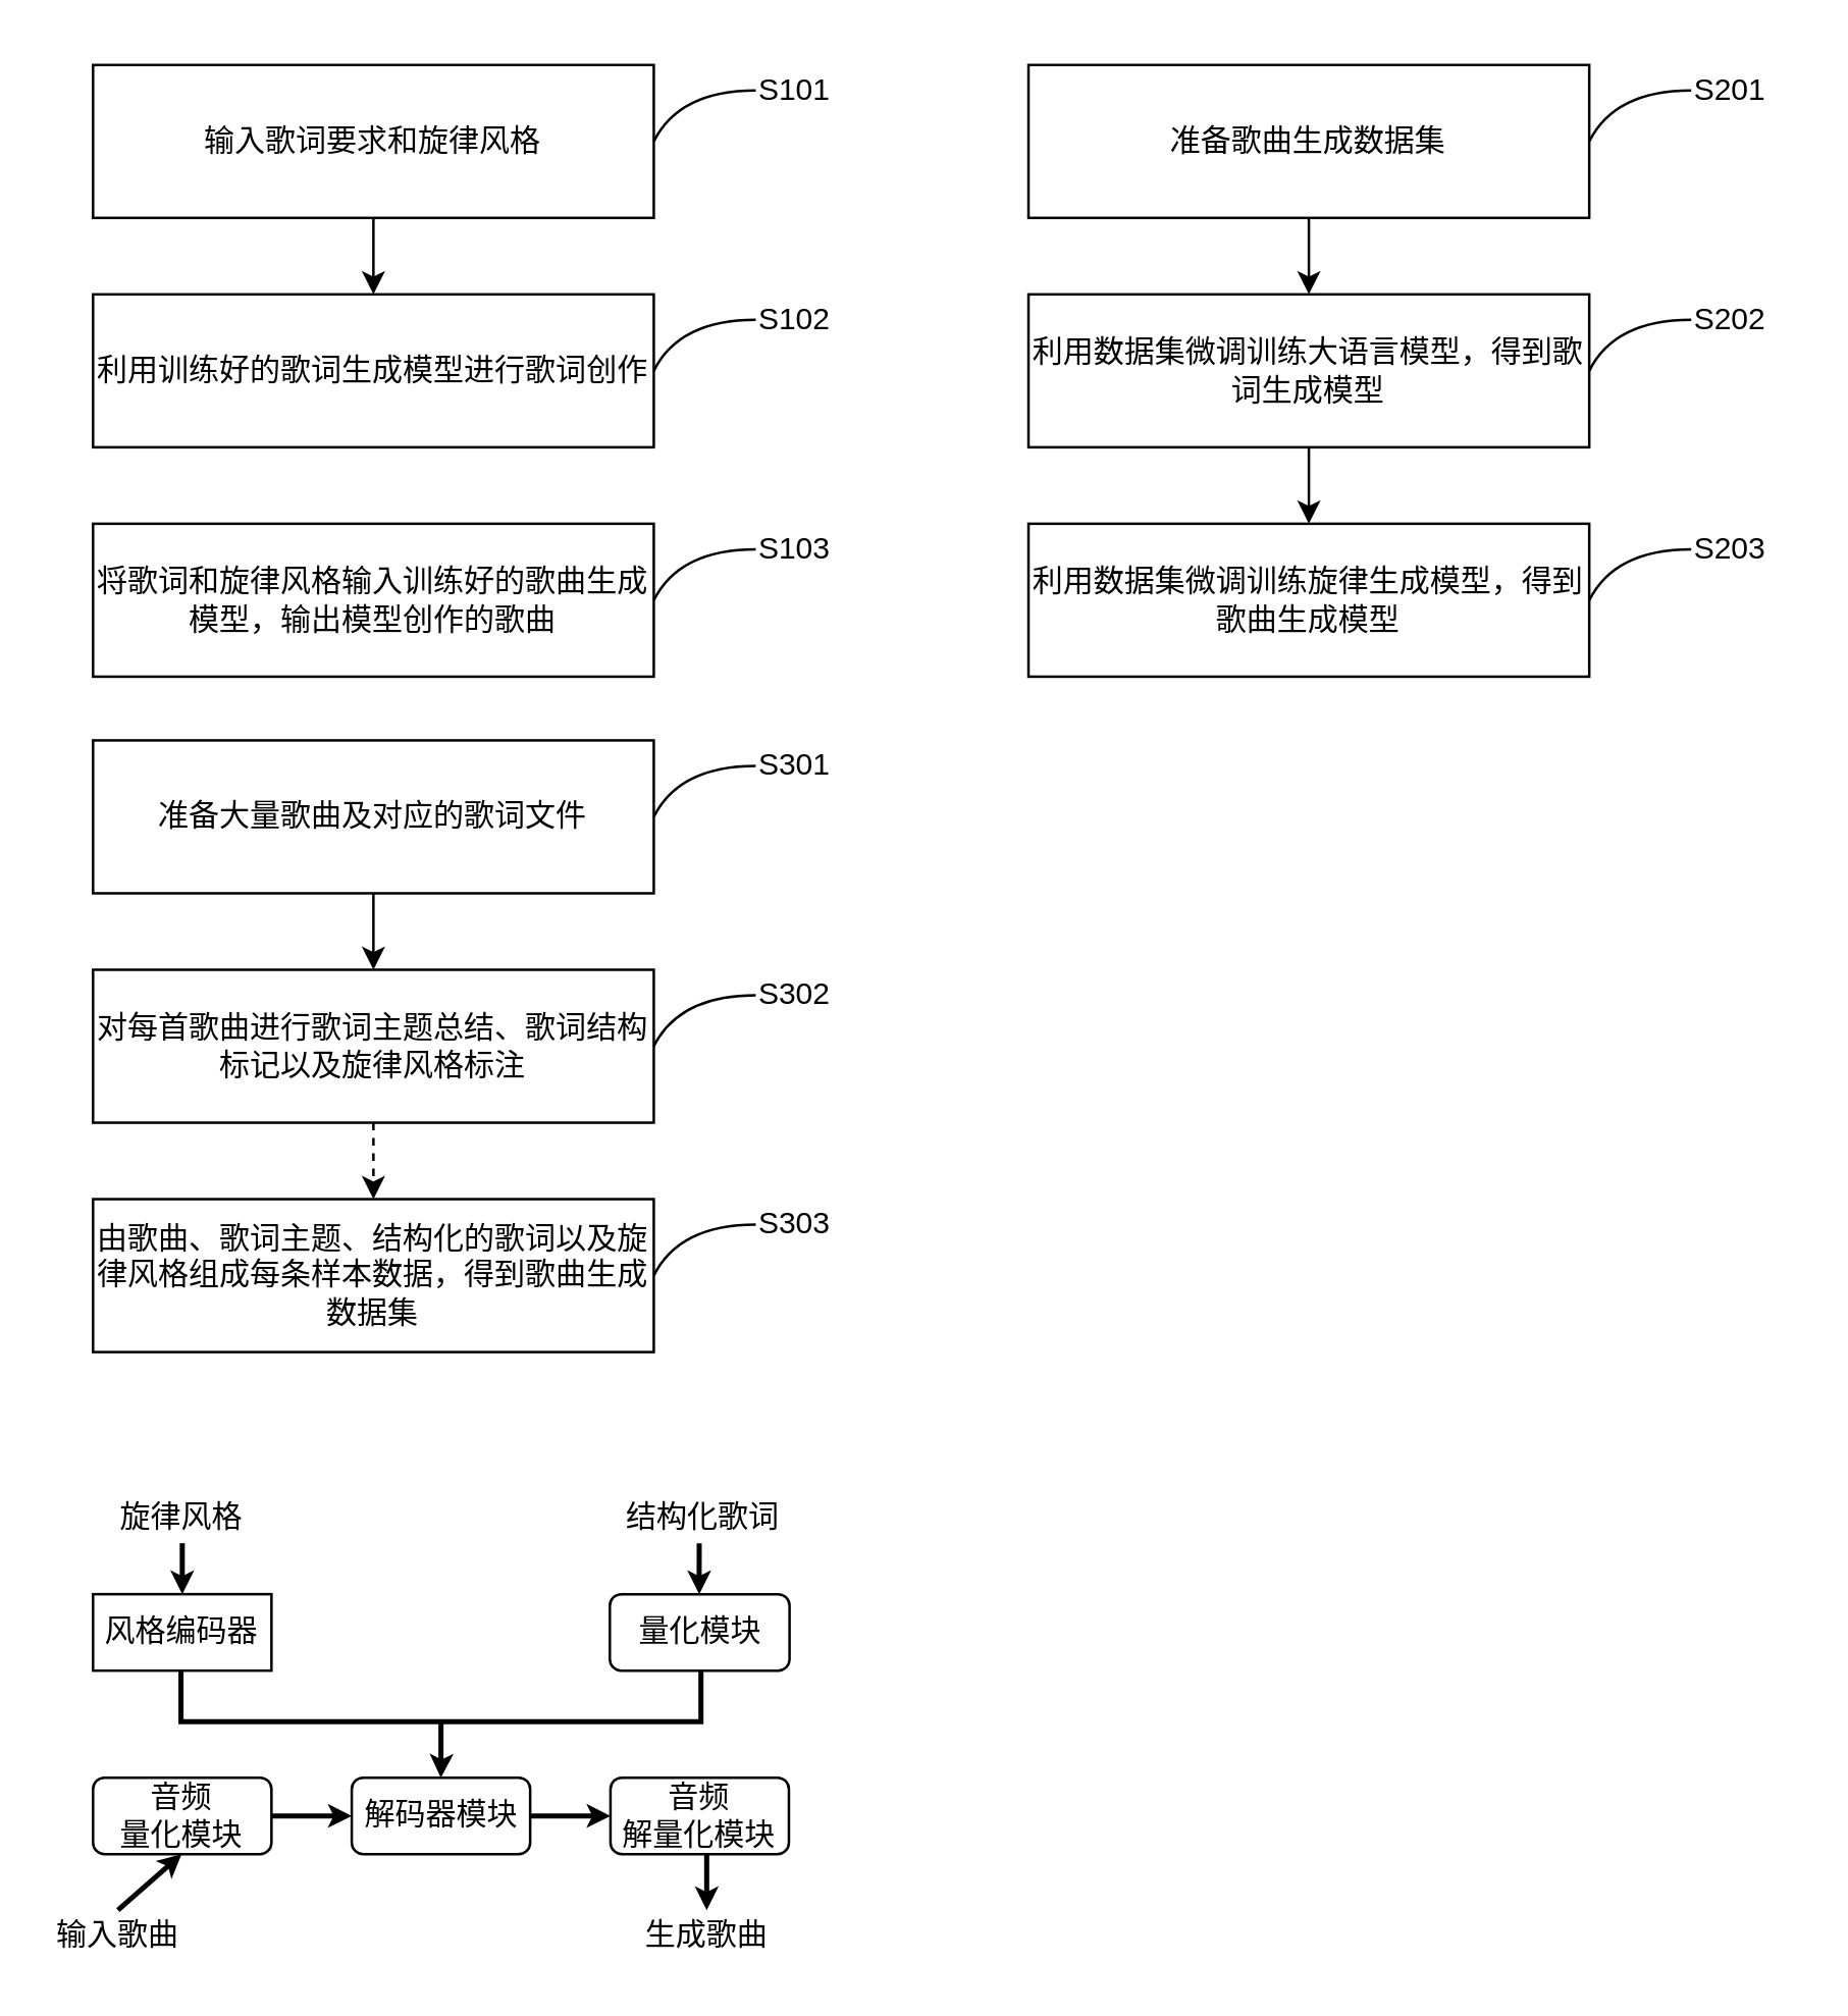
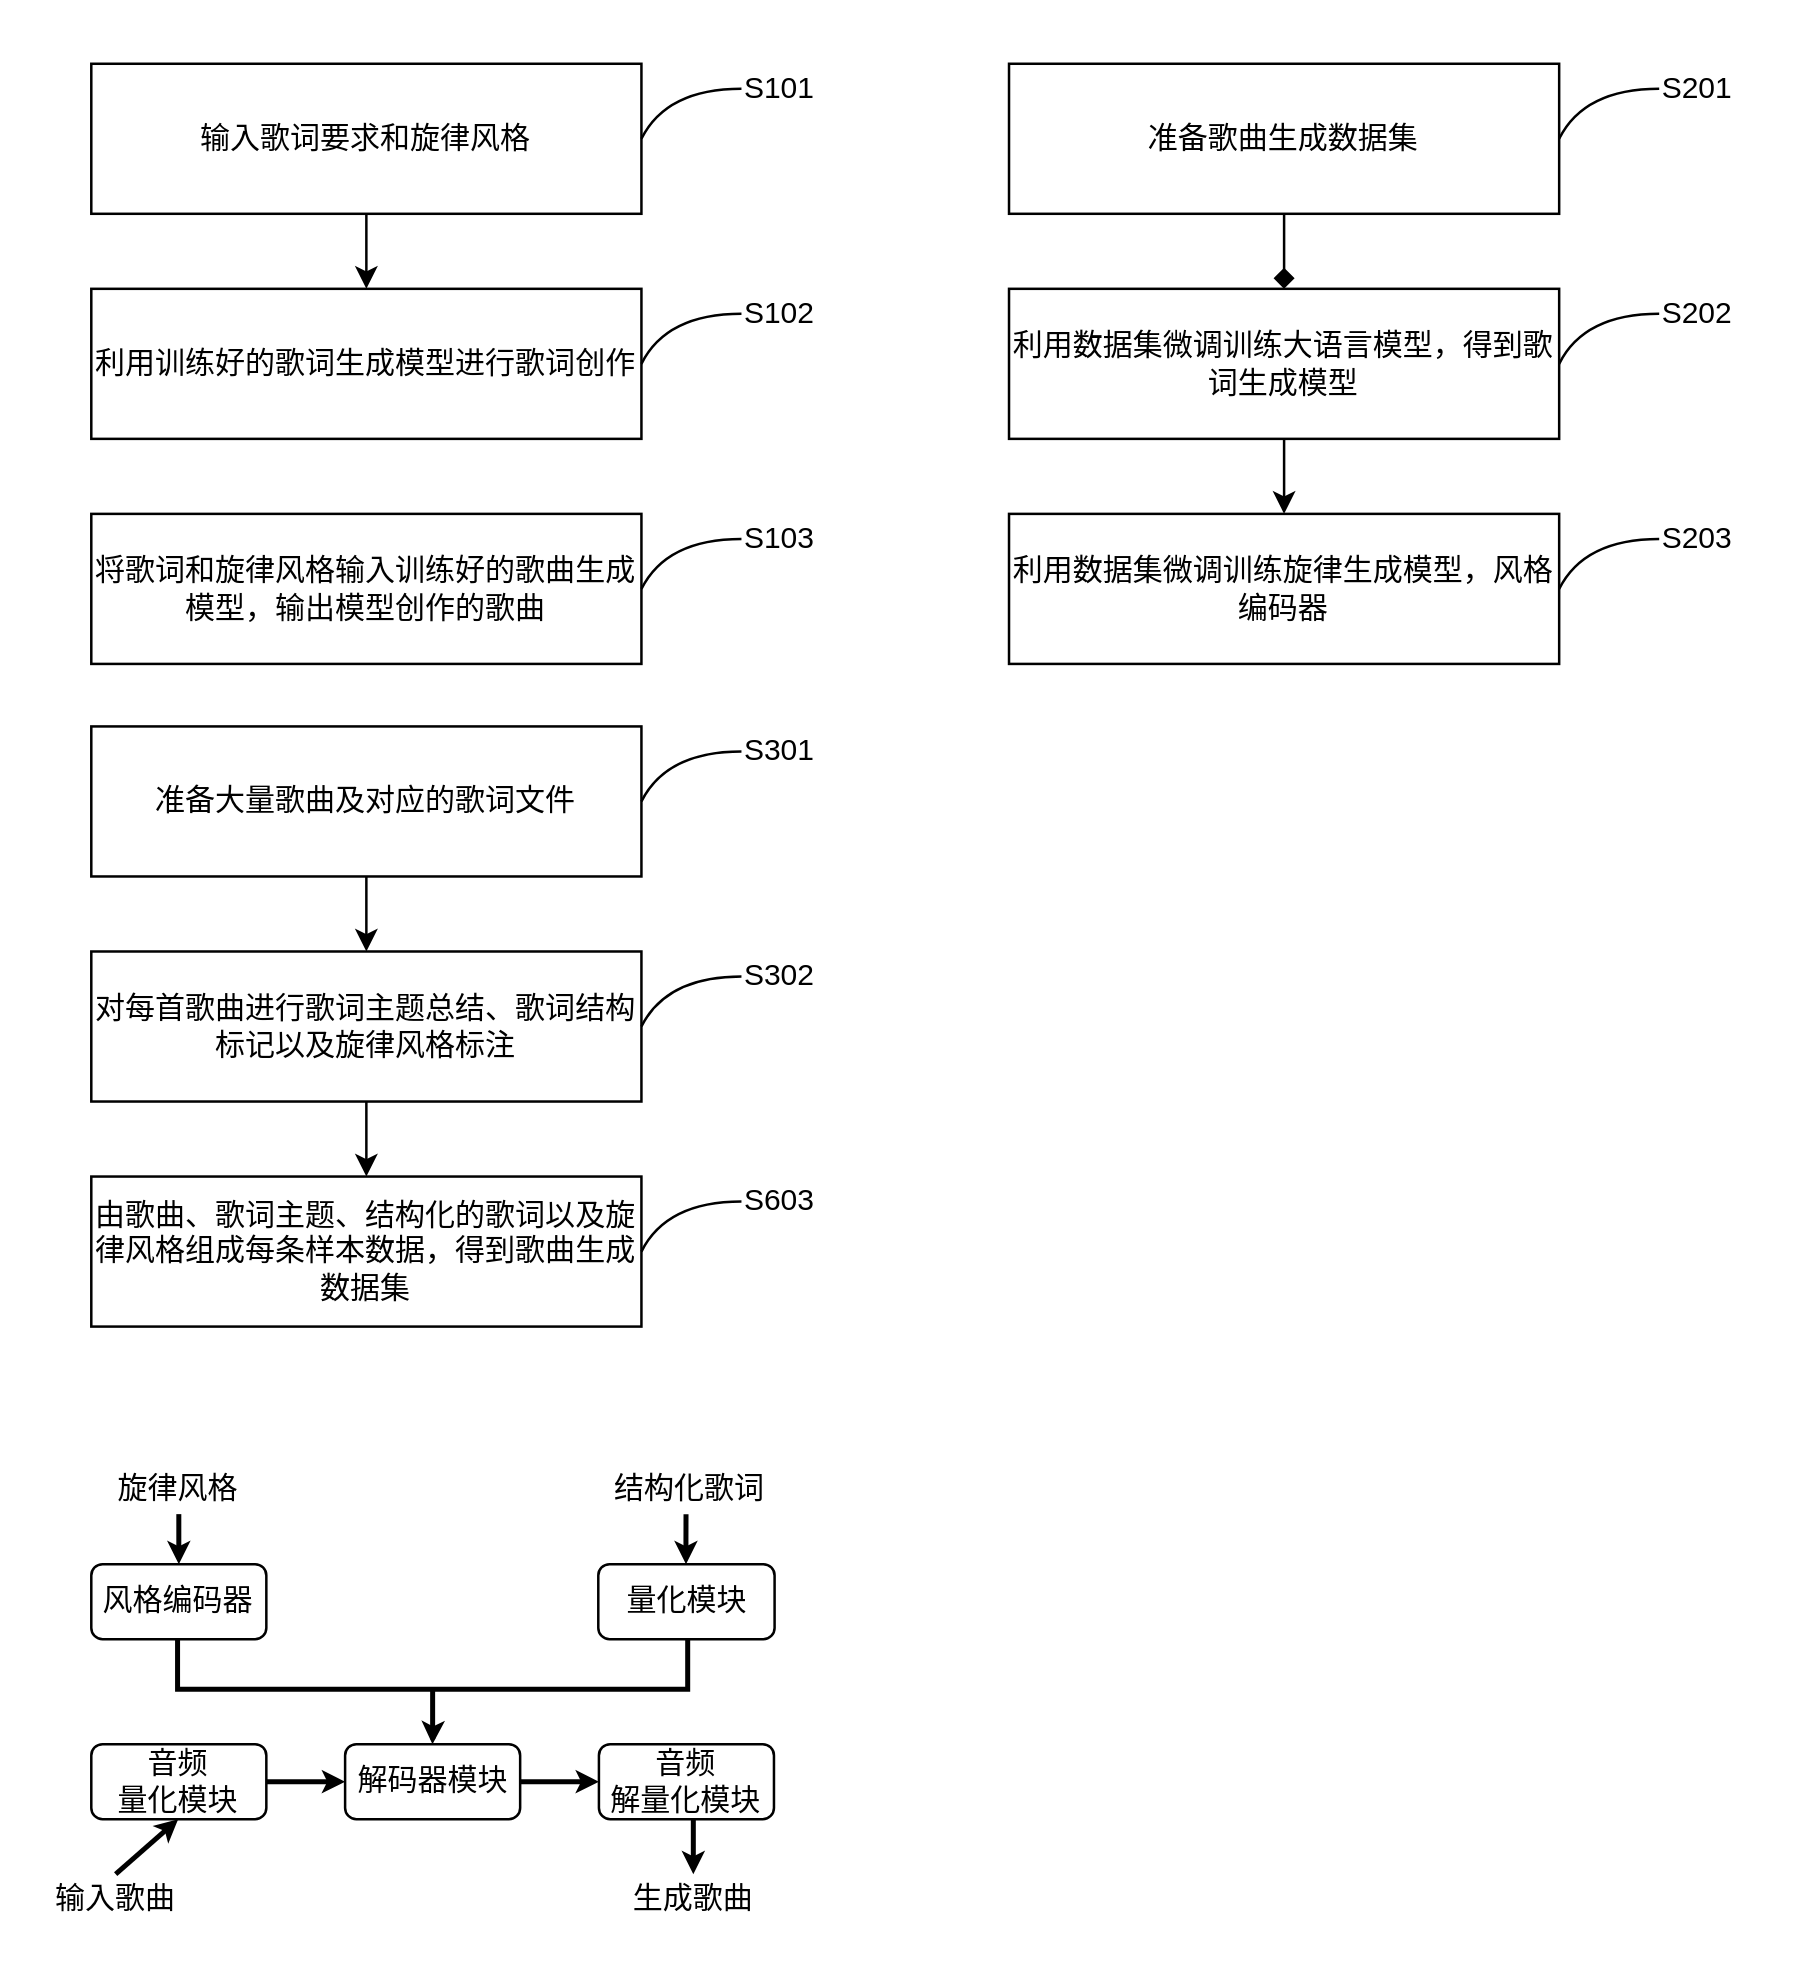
- <mxCell id="23" style="edgeStyle=orthogonalEdgeStyle;rounded=0;orthogonalLoop=1;jettySize=auto;html=1;exitX=0.5;exitY=1;exitDx=0;exitDy=0;entryX=0.5;entryY=0;entryDx=0;entryDy=0;" edge="1" parent="1" source="24" target="26"><mxGeometry relative="1" as="geometry" /></mxCell>
+ <mxCell id="23" style="edgeStyle=orthogonalEdgeStyle;rounded=0;orthogonalLoop=1;jettySize=auto;html=1;exitX=0.5;exitY=1;exitDx=0;exitDy=0;entryX=0.5;entryY=0;entryDx=0;entryDy=0;endArrow=diamond;" edge="1" parent="1" source="24" target="26"><mxGeometry relative="1" as="geometry" /></mxCell>
- <mxCell id="27" value="利用数据集微调训练旋律生成模型，得到歌曲生成模型" style="rounded=0;whiteSpace=wrap;html=1;" vertex="1" parent="1"><mxGeometry x="403" y="205" width="220" height="60" as="geometry" /></mxCell>
+ <mxCell id="27" value="利用数据集微调训练旋律生成模型，风格编码器" style="rounded=0;whiteSpace=wrap;html=1;" vertex="1" parent="1"><mxGeometry x="403" y="205" width="220" height="60" as="geometry" /></mxCell>
- <mxCell id="14" style="edgeStyle=orthogonalEdgeStyle;rounded=0;orthogonalLoop=1;jettySize=auto;html=1;exitX=0.5;exitY=1;exitDx=0;exitDy=0;entryX=0.5;entryY=0;entryDx=0;entryDy=0;dashed=1;" edge="1" parent="1" source="15" target="16"><mxGeometry relative="1" as="geometry" /></mxCell>
+ <mxCell id="14" style="edgeStyle=orthogonalEdgeStyle;rounded=0;orthogonalLoop=1;jettySize=auto;html=1;exitX=0.5;exitY=1;exitDx=0;exitDy=0;entryX=0.5;entryY=0;entryDx=0;entryDy=0;" edge="1" parent="1" source="15" target="16"><mxGeometry relative="1" as="geometry" /></mxCell>
- <mxCell id="22" value="S303" style="text;html=1;align=center;verticalAlign=middle;resizable=0;points=[];autosize=1;strokeColor=none;fillColor=none;" vertex="1" parent="1"><mxGeometry x="286" y="465" width="50" height="30" as="geometry" /></mxCell>
+ <mxCell id="22" value="S603" style="text;html=1;align=center;verticalAlign=middle;resizable=0;points=[];autosize=1;strokeColor=none;fillColor=none;" vertex="1" parent="1"><mxGeometry x="286" y="465" width="50" height="30" as="geometry" /></mxCell>
- <mxCell id="38" value="风格编码器" style="whiteSpace=wrap;html=1;rounded=0;" vertex="1" parent="1"><mxGeometry x="36" y="625" width="70" height="30" as="geometry" /></mxCell>
+ <mxCell id="38" value="风格编码器" style="rounded=1;whiteSpace=wrap;html=1;" vertex="1" parent="1"><mxGeometry x="36" y="625" width="70" height="30" as="geometry" /></mxCell>
